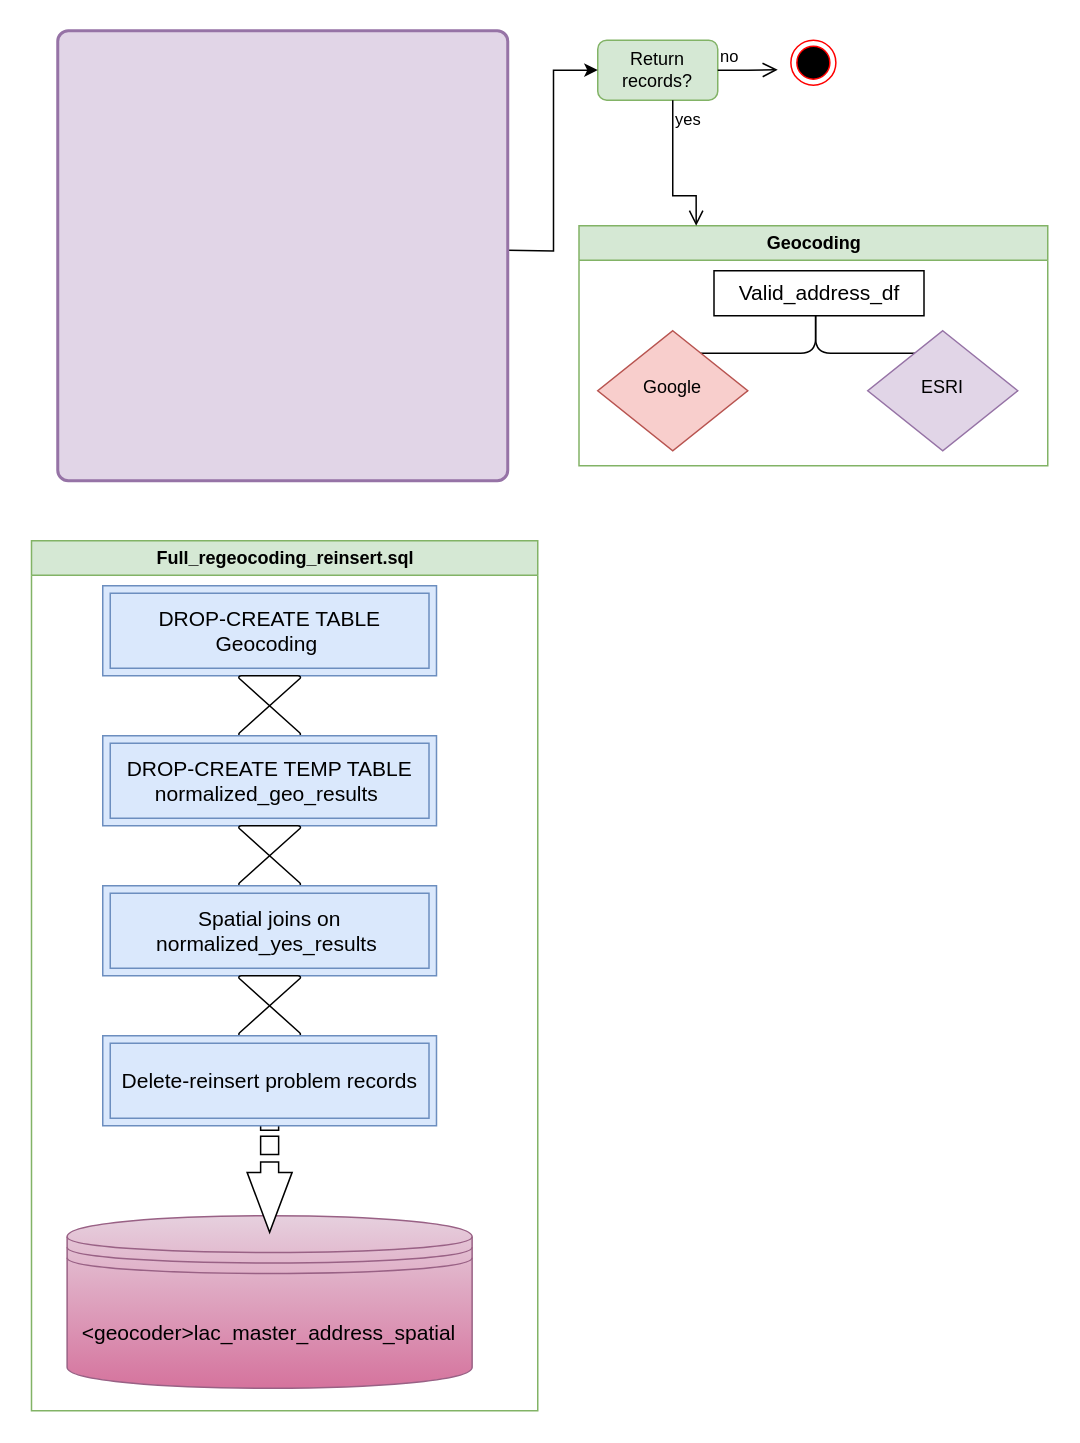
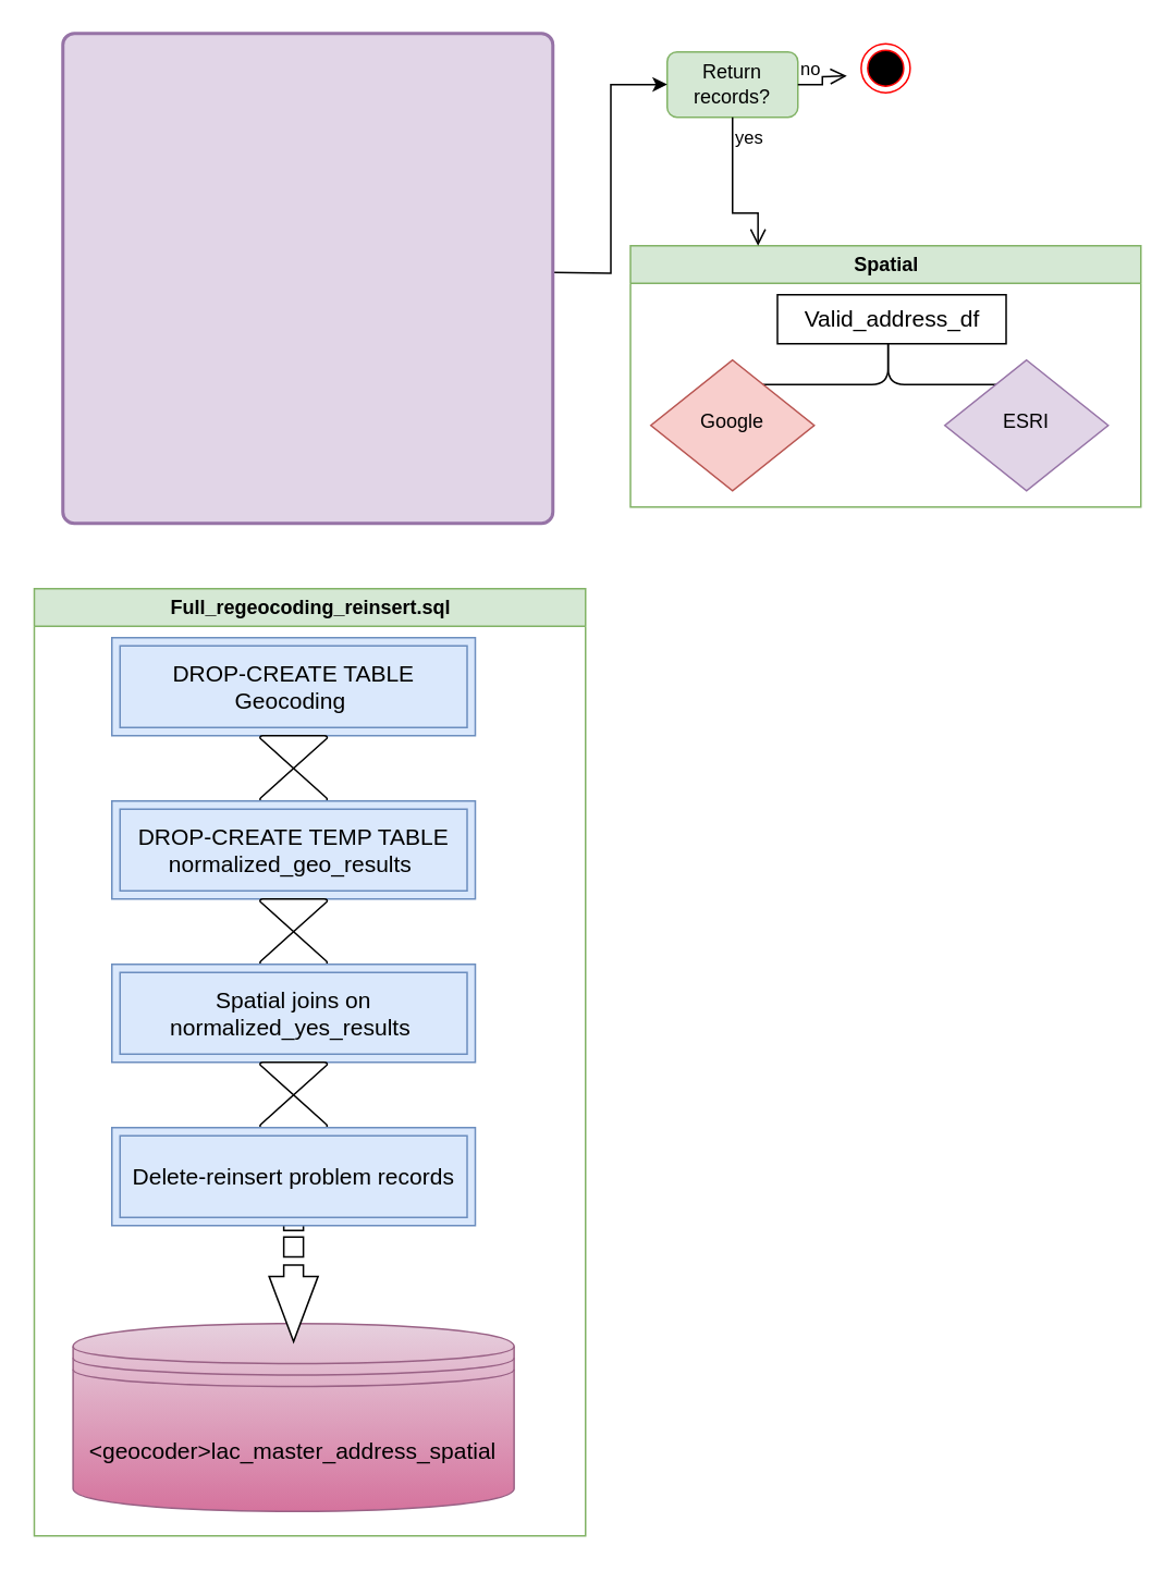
- <mxCell id="23" value="Return records?" style="rounded=1;whiteSpace=wrap;html=1;fontSize=12;glass=0;strokeWidth=1;shadow=0;fillColor=#d5e8d4;strokeColor=#82b366;" vertex="1" parent="1"><mxGeometry x="398" y="26.25" width="80" height="40" as="geometry" /></mxCell>
+ <mxCell id="23" value="Return records?" style="rounded=1;whiteSpace=wrap;html=1;fontSize=12;glass=0;strokeWidth=1;shadow=0;fillColor=#d5e8d4;strokeColor=#82b366;" vertex="1" parent="1"><mxGeometry x="408" y="31.25" width="80" height="40" as="geometry" /></mxCell>
- <mxCell id="2" value="Geocoding" style="horizontal=1;whiteSpace=wrap;html=1;fontSize=12;glass=0;strokeWidth=1;shadow=0;fillColor=#d5e8d4;strokeColor=#82b366;childLayout=treeLayout;swimlane;" parent="1" vertex="1"><mxGeometry x="385.5" y="150" width="312.5" height="160" as="geometry" /></mxCell>
+ <mxCell id="2" value="Spatial" style="horizontal=1;whiteSpace=wrap;html=1;fontSize=12;glass=0;strokeWidth=1;shadow=0;fillColor=#d5e8d4;strokeColor=#82b366;childLayout=treeLayout;swimlane;" parent="1" vertex="1"><mxGeometry x="385.5" y="150" width="312.5" height="160" as="geometry" /></mxCell>
